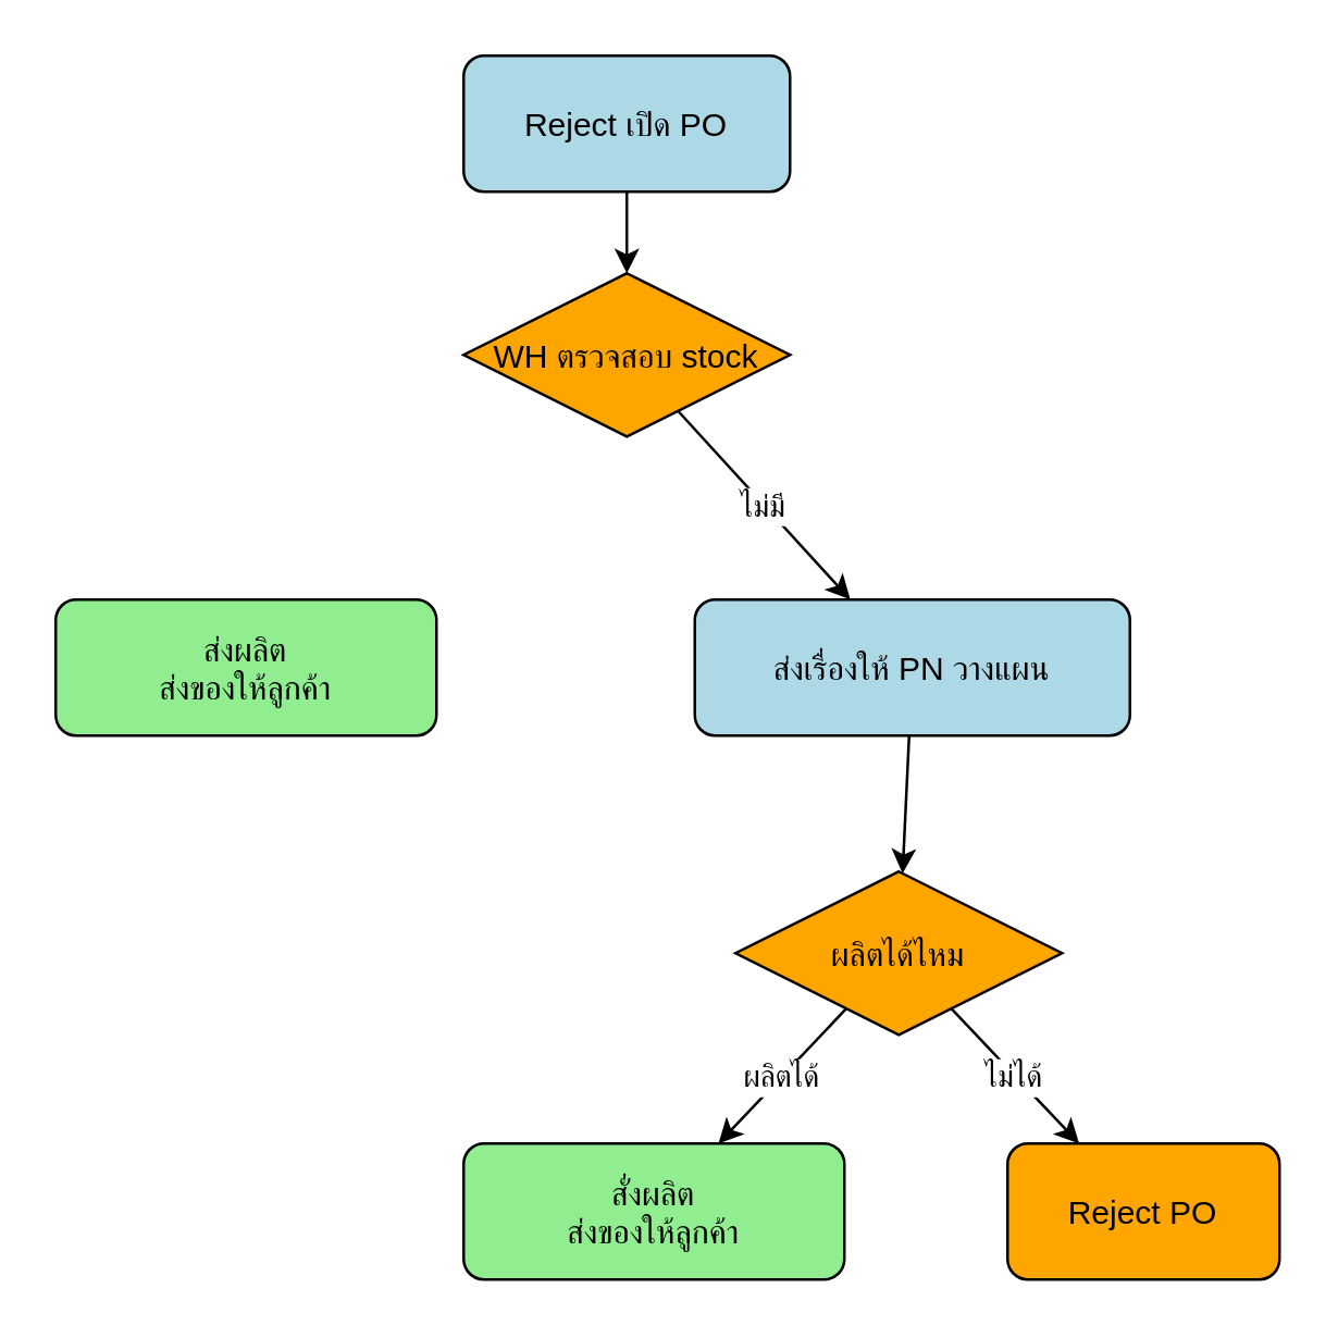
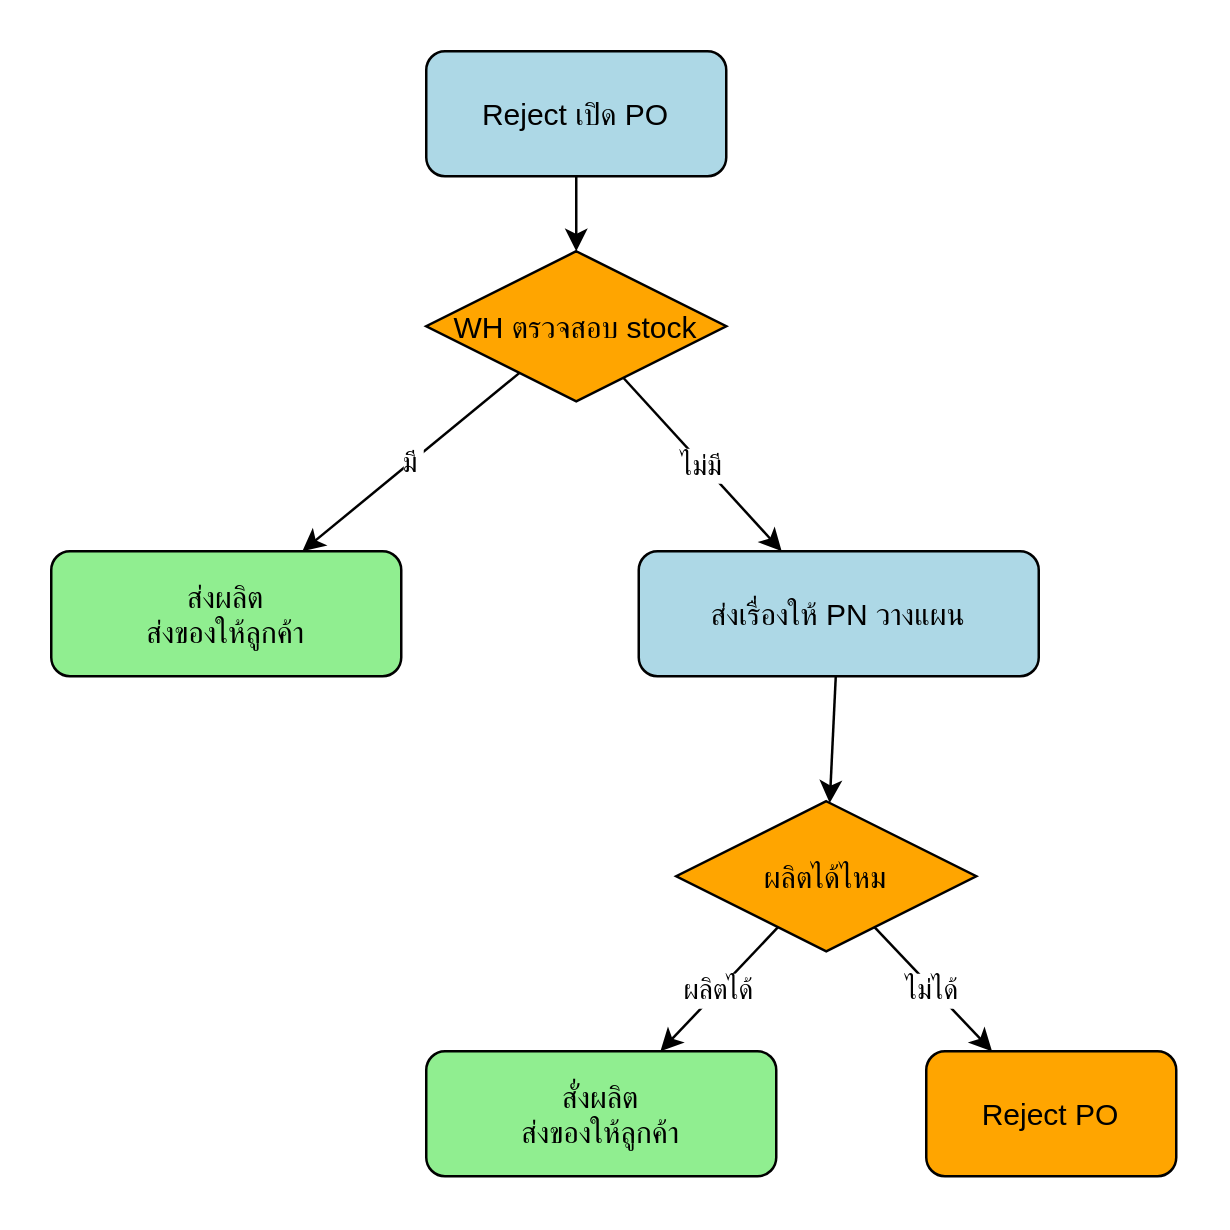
+ <mxCell id="4" value="มี" edge="1" parent="1" source="3" target="5"><mxGeometry relative="1" as="geometry" /></mxCell>
